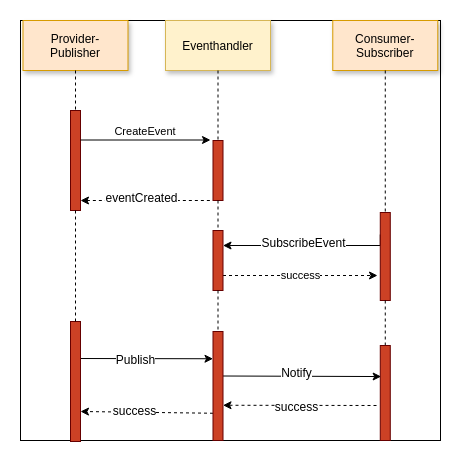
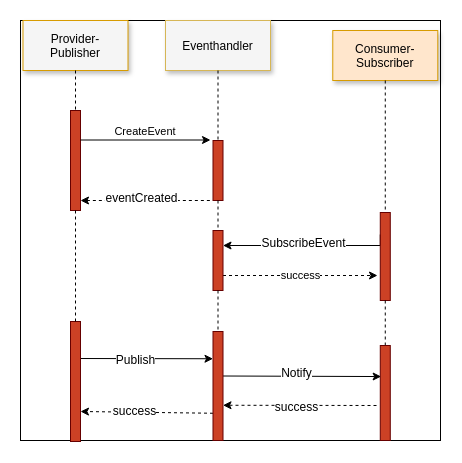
- <mxCell id="4" value="Provider-&#10;Publisher" style="shadow=1;fillColor=#ffe6cc;strokeColor=#d79b00;" parent="1" vertex="1"><mxGeometry x="22.5" y="20" width="105" height="50" as="geometry" /></mxCell>
+ <mxCell id="4" value="Provider-&#10;Publisher" style="shadow=1;fillColor=#f5f5f5;strokeColor=#d79b00;" parent="1" vertex="1"><mxGeometry x="22.5" y="20" width="105" height="50" as="geometry" /></mxCell>
- <mxCell id="6" value="Eventhandler" style="shadow=1;fillColor=#fff2cc;strokeColor=#d6b656;" parent="1" vertex="1"><mxGeometry x="165" y="20" width="105" height="50" as="geometry" /></mxCell>
+ <mxCell id="6" value="Eventhandler" style="shadow=1;fillColor=#f5f5f5;strokeColor=#d6b656;" parent="1" vertex="1"><mxGeometry x="165" y="20" width="105" height="50" as="geometry" /></mxCell>
- <mxCell id="11" value="Consumer-&#10;Subscriber" style="shadow=1;fillColor=#ffe6cc;strokeColor=#d79b00;" parent="1" vertex="1"><mxGeometry x="332.284" y="20" width="105" height="50" as="geometry" /></mxCell>
+ <mxCell id="11" value="Consumer-&#10;Subscriber" style="shadow=1;fillColor=#ffe6cc;strokeColor=#d79b00;" parent="1" vertex="1"><mxGeometry x="332.284" y="30" width="105" height="50" as="geometry" /></mxCell>
